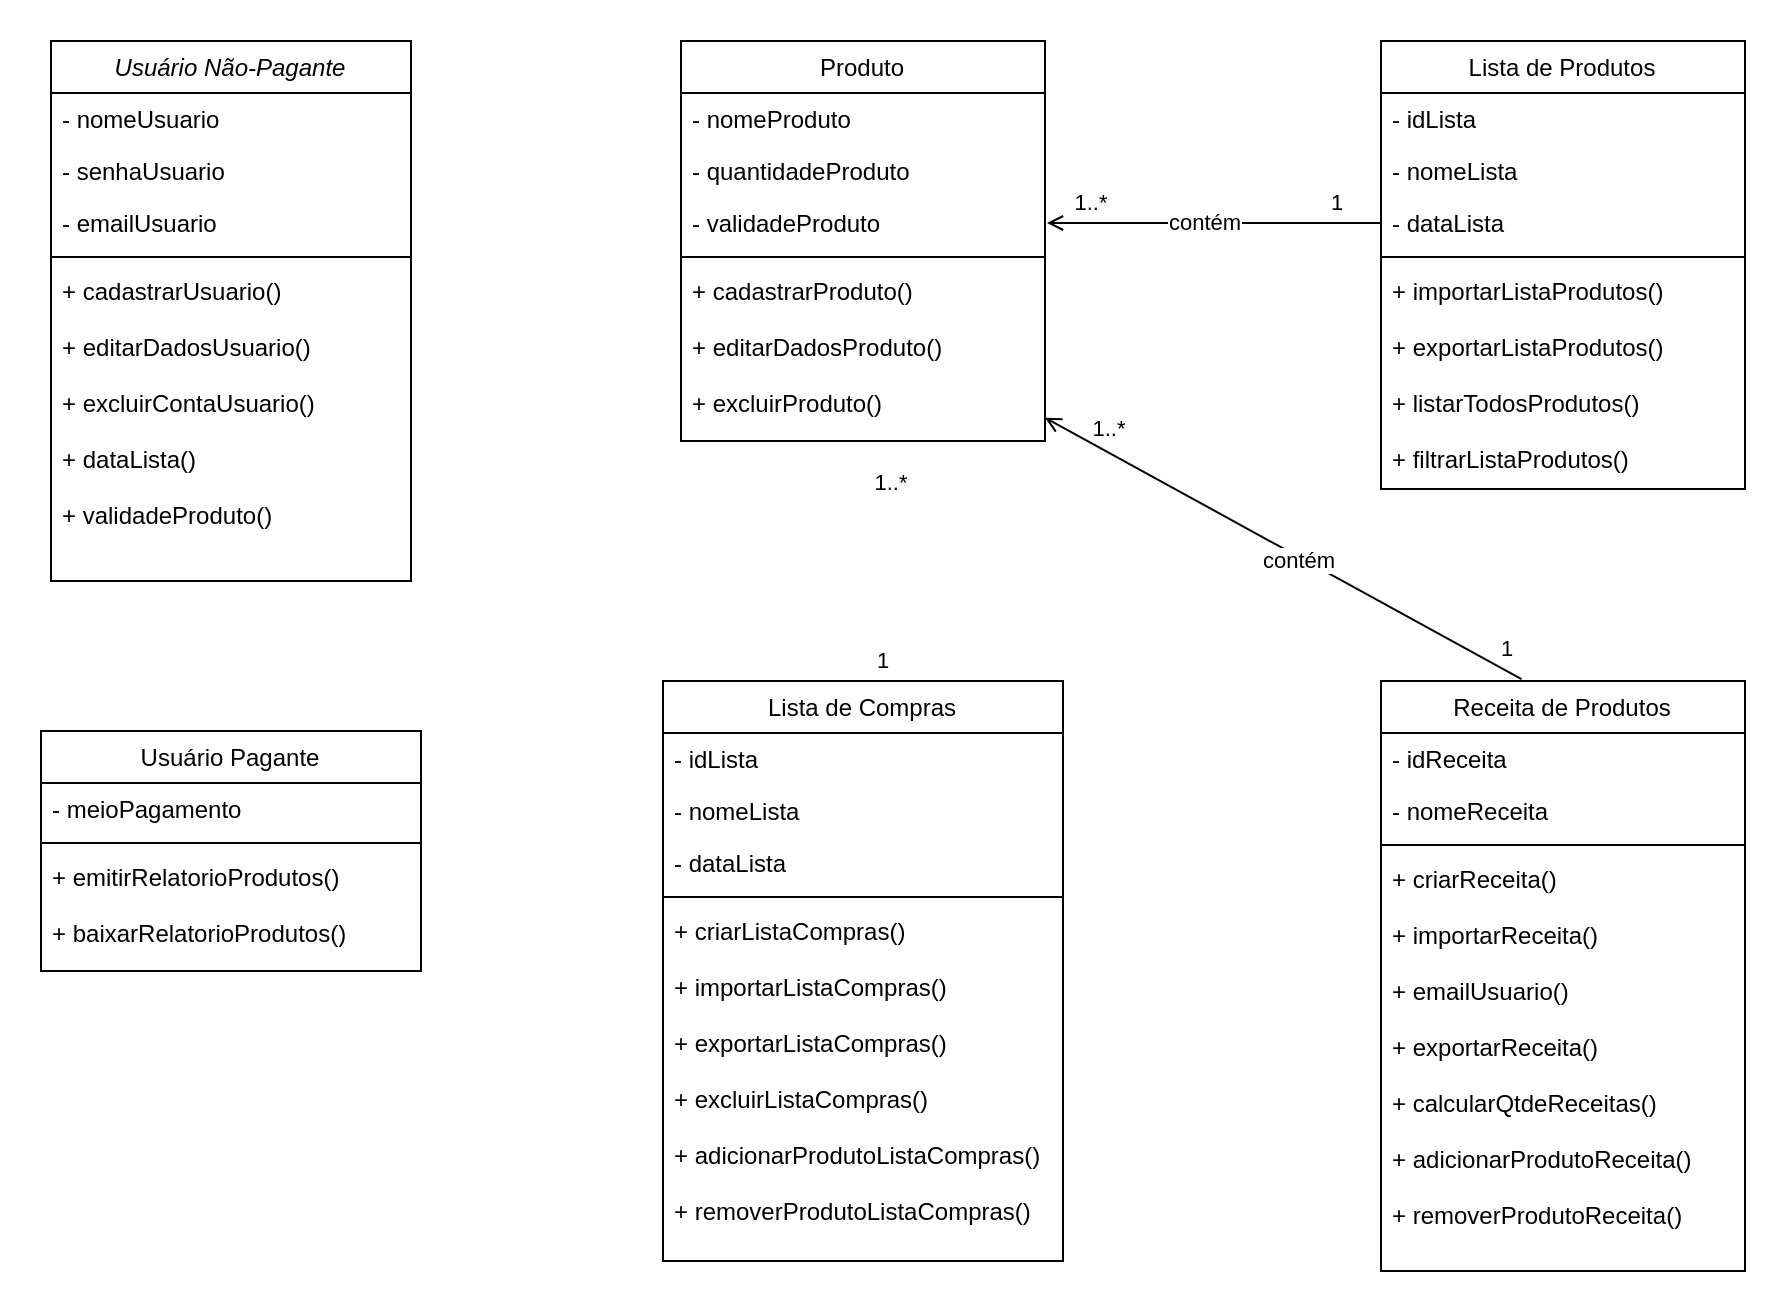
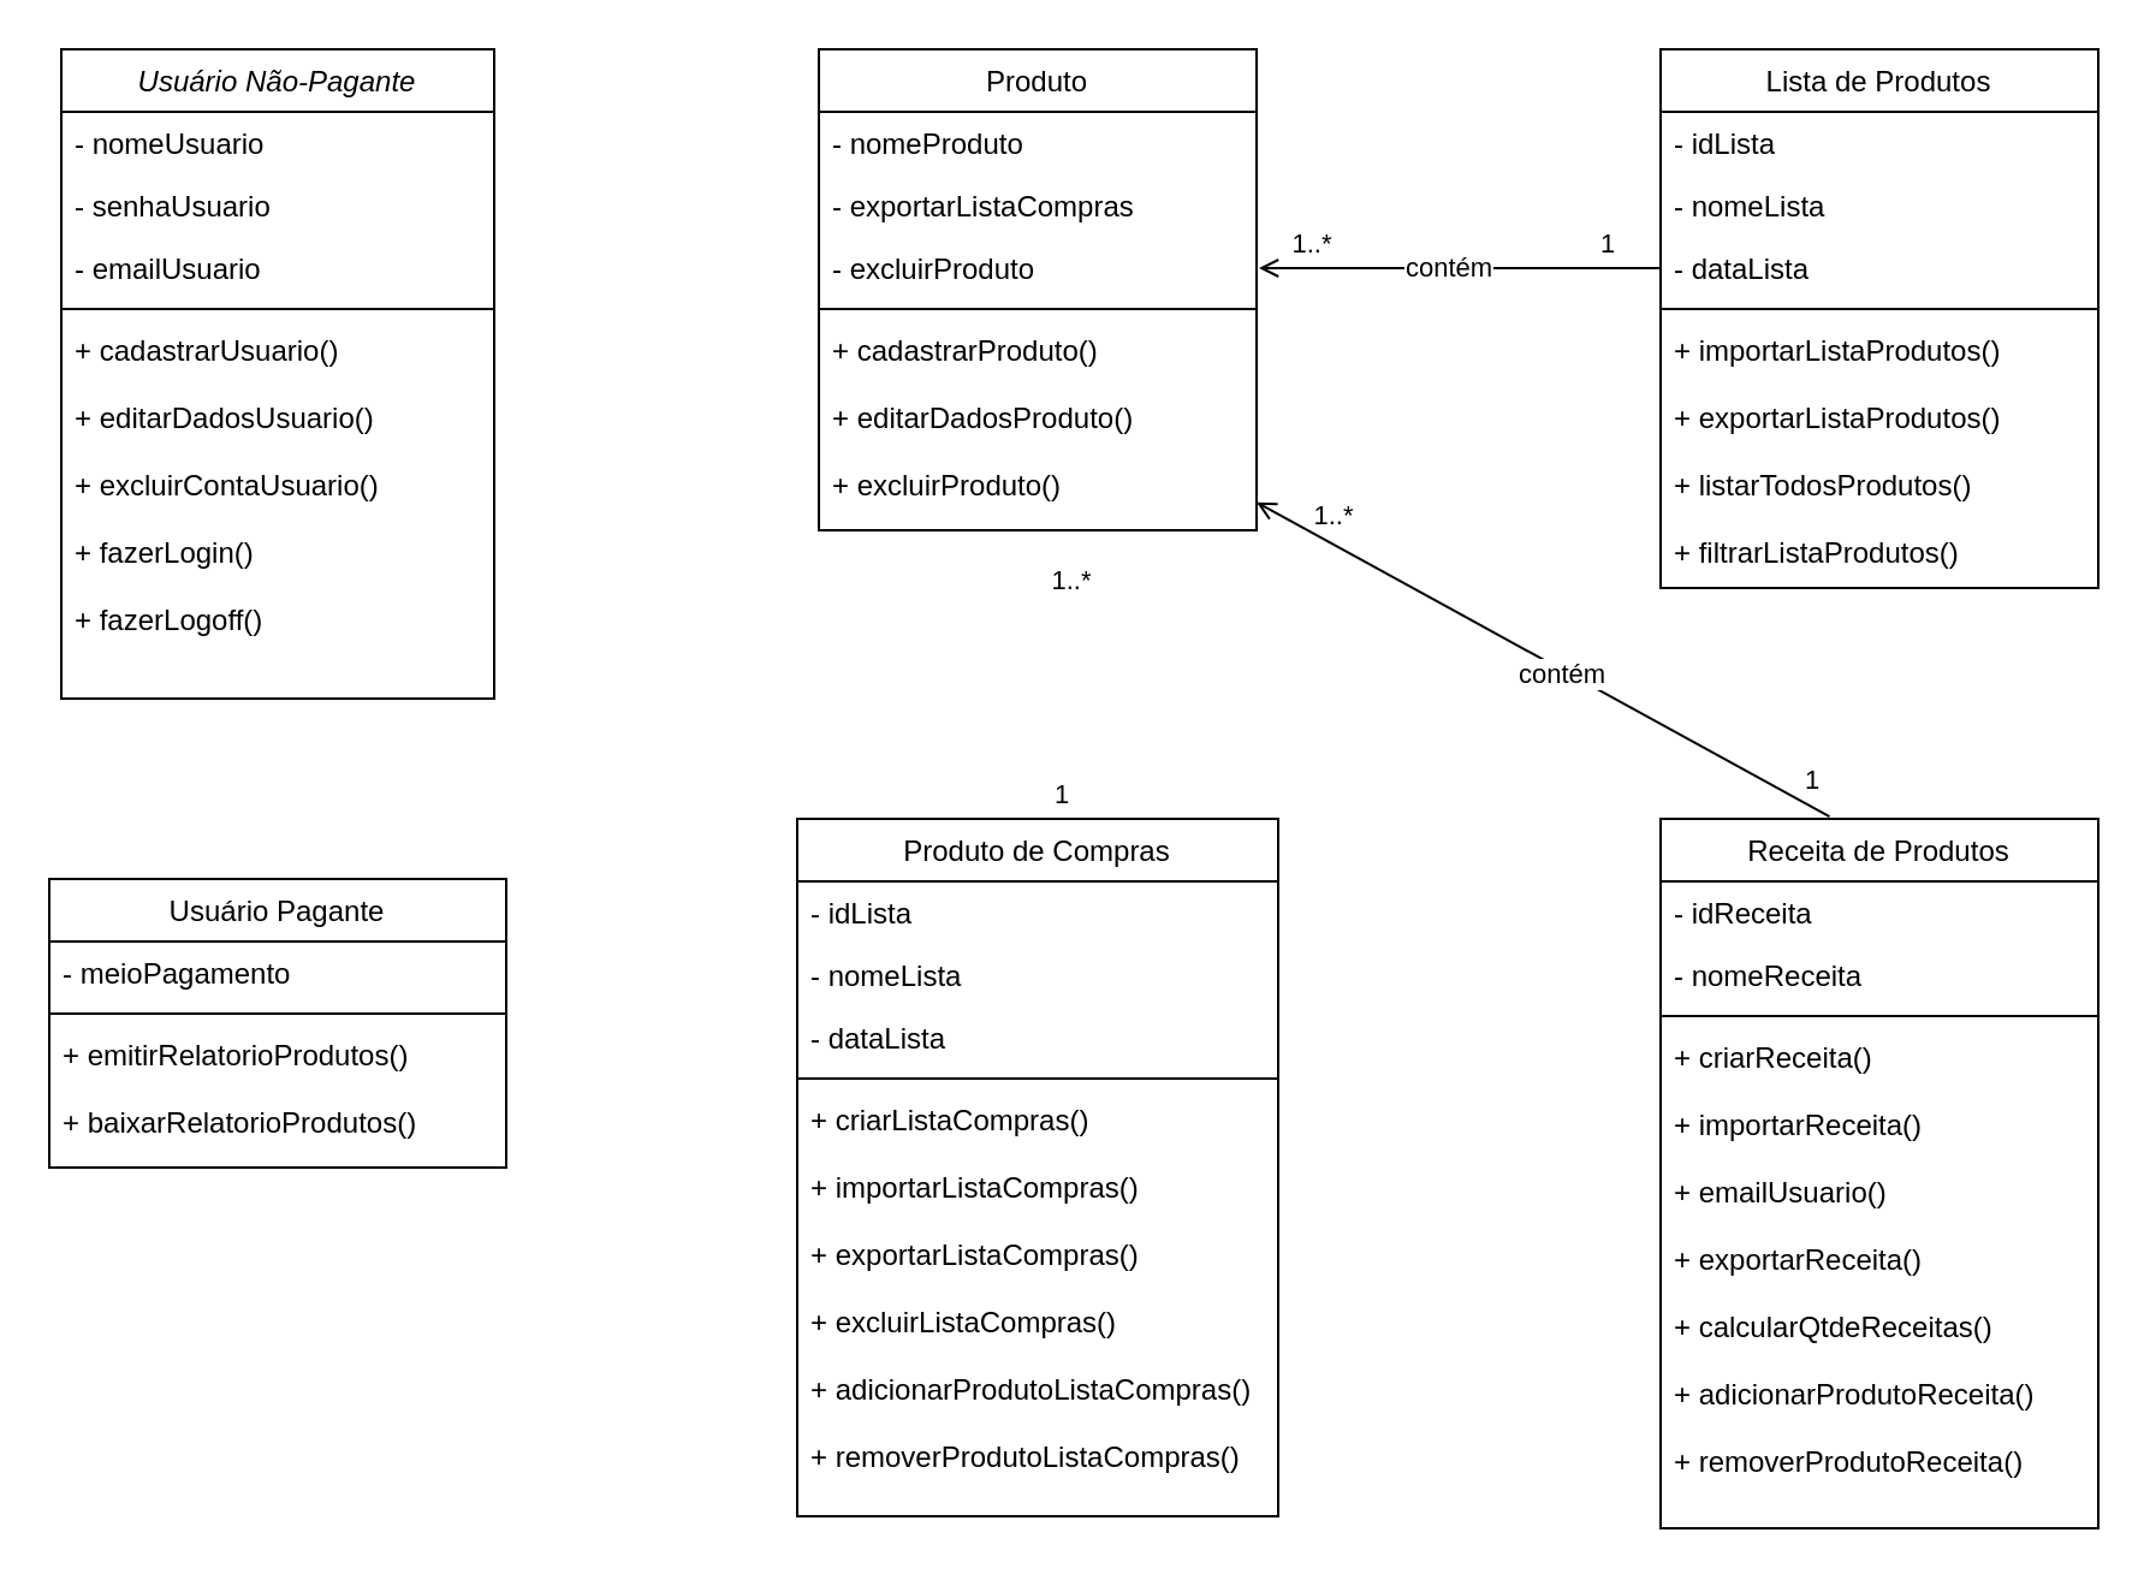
- <mxCell id="19" value="- quantidadeProduto" style="text;align=left;verticalAlign=top;spacingLeft=4;spacingRight=4;overflow=hidden;rotatable=0;points=[[0,0.5],[1,0.5]];portConstraint=eastwest;rounded=0;shadow=0;html=0;" parent="17" vertex="1"><mxGeometry y="52" width="182" height="26" as="geometry" /></mxCell>
+ <mxCell id="19" value="- exportarListaCompras" style="text;align=left;verticalAlign=top;spacingLeft=4;spacingRight=4;overflow=hidden;rotatable=0;points=[[0,0.5],[1,0.5]];portConstraint=eastwest;rounded=0;shadow=0;html=0;" parent="17" vertex="1"><mxGeometry y="52" width="182" height="26" as="geometry" /></mxCell>
- <mxCell id="20" value="- validadeProduto" style="text;align=left;verticalAlign=top;spacingLeft=4;spacingRight=4;overflow=hidden;rotatable=0;points=[[0,0.5],[1,0.5]];portConstraint=eastwest;rounded=0;shadow=0;html=0;" parent="17" vertex="1"><mxGeometry y="78" width="182" height="26" as="geometry" /></mxCell>
+ <mxCell id="20" value="- excluirProduto" style="text;align=left;verticalAlign=top;spacingLeft=4;spacingRight=4;overflow=hidden;rotatable=0;points=[[0,0.5],[1,0.5]];portConstraint=eastwest;rounded=0;shadow=0;html=0;" parent="17" vertex="1"><mxGeometry y="78" width="182" height="26" as="geometry" /></mxCell>
- <mxCell id="10" value="+ dataLista()" style="text;align=left;verticalAlign=top;spacingLeft=4;spacingRight=4;overflow=hidden;rotatable=0;points=[[0,0.5],[1,0.5]];portConstraint=eastwest;" vertex="1" parent="2"><mxGeometry y="196" width="180" height="28" as="geometry" /></mxCell>
+ <mxCell id="10" value="+ fazerLogin()" style="text;align=left;verticalAlign=top;spacingLeft=4;spacingRight=4;overflow=hidden;rotatable=0;points=[[0,0.5],[1,0.5]];portConstraint=eastwest;" vertex="1" parent="2"><mxGeometry y="196" width="180" height="28" as="geometry" /></mxCell>
- <mxCell id="11" value="+ validadeProduto()" style="text;align=left;verticalAlign=top;spacingLeft=4;spacingRight=4;overflow=hidden;rotatable=0;points=[[0,0.5],[1,0.5]];portConstraint=eastwest;" vertex="1" parent="2"><mxGeometry y="224" width="180" height="28" as="geometry" /></mxCell>
+ <mxCell id="11" value="+ fazerLogoff()" style="text;align=left;verticalAlign=top;spacingLeft=4;spacingRight=4;overflow=hidden;rotatable=0;points=[[0,0.5],[1,0.5]];portConstraint=eastwest;" vertex="1" parent="2"><mxGeometry y="224" width="180" height="28" as="geometry" /></mxCell>
- <mxCell id="38" value="Lista de Compras" style="swimlane;fontStyle=0;align=center;verticalAlign=top;childLayout=stackLayout;horizontal=1;startSize=26;horizontalStack=0;resizeParent=1;resizeLast=0;collapsible=1;marginBottom=0;rounded=0;shadow=0;strokeWidth=1;" vertex="1" parent="1"><mxGeometry x="331" y="340" width="200" height="290" as="geometry"><mxRectangle x="550" y="140" width="160" height="26" as="alternateBounds" /></mxGeometry></mxCell>
+ <mxCell id="38" value="Produto de Compras" style="swimlane;fontStyle=0;align=center;verticalAlign=top;childLayout=stackLayout;horizontal=1;startSize=26;horizontalStack=0;resizeParent=1;resizeLast=0;collapsible=1;marginBottom=0;rounded=0;shadow=0;strokeWidth=1;" vertex="1" parent="1"><mxGeometry x="331" y="340" width="200" height="290" as="geometry"><mxRectangle x="550" y="140" width="160" height="26" as="alternateBounds" /></mxGeometry></mxCell>
